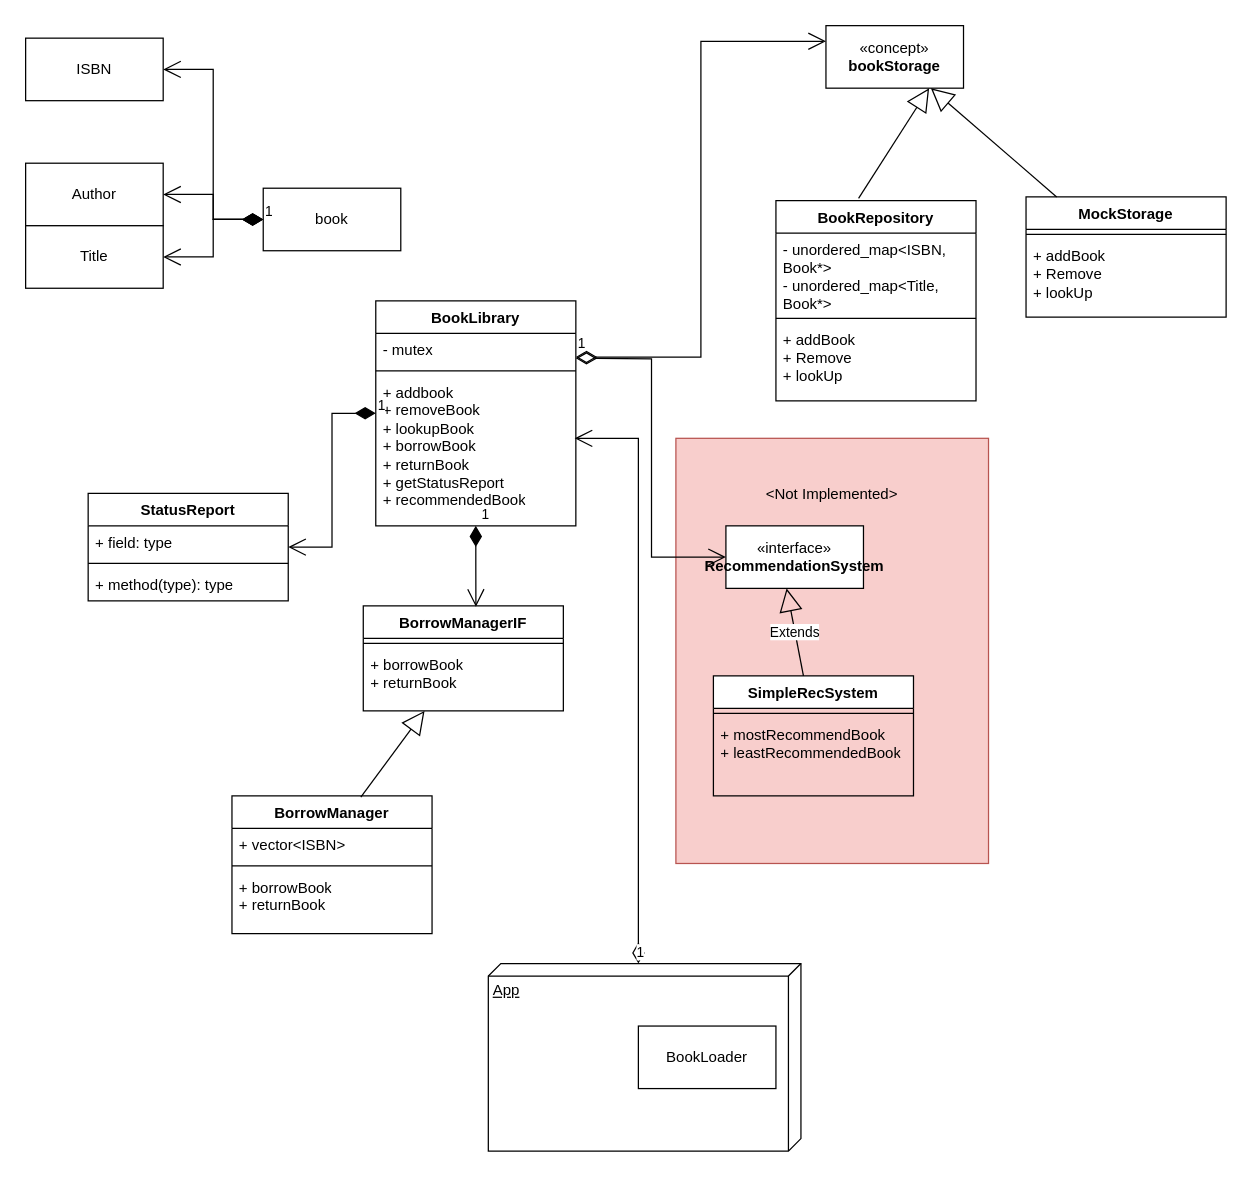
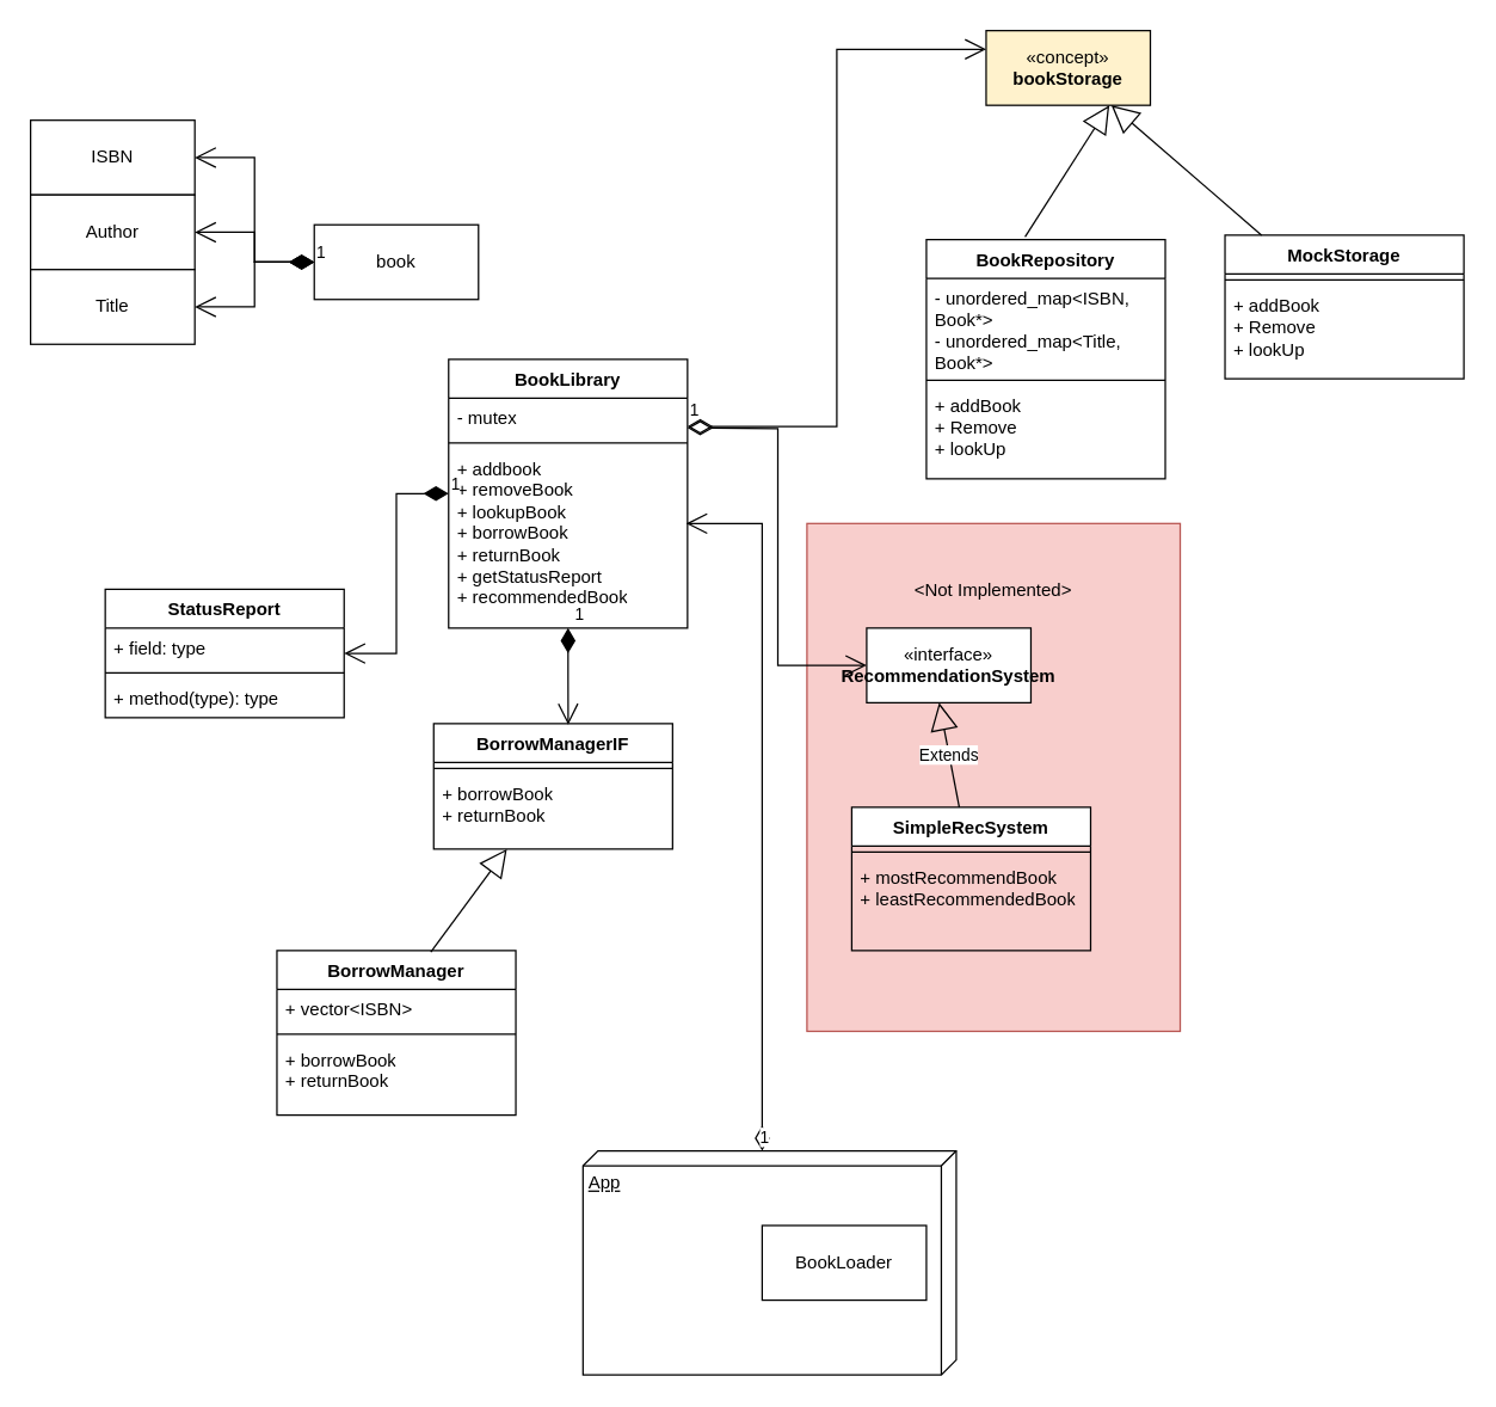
- <mxCell id="10" value="«concept»&lt;br&gt;&lt;b&gt;bookStorage&lt;/b&gt;" style="html=1;whiteSpace=wrap;" vertex="1" parent="1"><mxGeometry x="660" y="20" width="110" height="50" as="geometry" /></mxCell>
+ <mxCell id="10" value="«concept»&lt;br&gt;&lt;b&gt;bookStorage&lt;/b&gt;" style="html=1;whiteSpace=wrap;fillColor=#fff2cc;" vertex="1" parent="1"><mxGeometry x="660" y="20" width="110" height="50" as="geometry" /></mxCell>
- <mxCell id="4" value="ISBN" style="html=1;whiteSpace=wrap;" vertex="1" parent="1"><mxGeometry x="20" y="30" width="110" height="50" as="geometry" /></mxCell>
+ <mxCell id="4" value="ISBN" style="html=1;whiteSpace=wrap;" vertex="1" parent="1"><mxGeometry x="20" y="80" width="110" height="50" as="geometry" /></mxCell>
